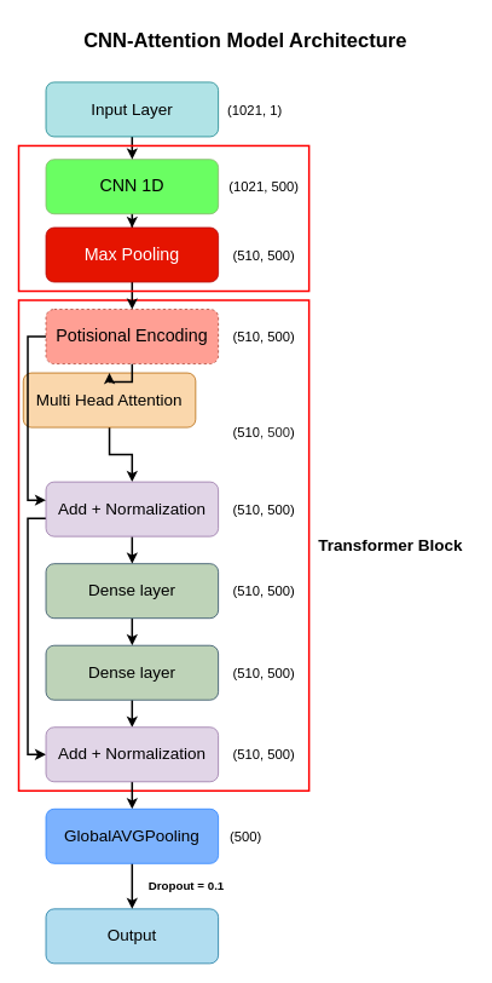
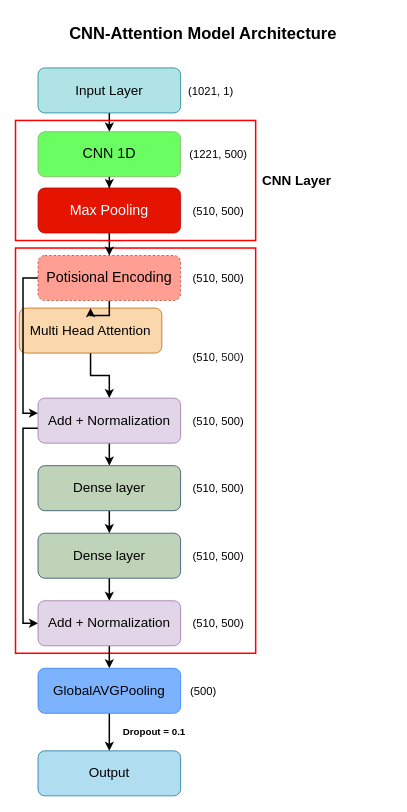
- <mxCell id="16" value="&lt;font style=&quot;font-size: 15px;&quot;&gt;(1021, 500)&lt;/font&gt;" style="text;html=1;align=center;verticalAlign=middle;resizable=0;points=[];autosize=1;strokeColor=none;fillColor=none;strokeWidth=4;" vertex="1" parent="3"><mxGeometry x="220" y="100" width="100" height="30" as="geometry" /></mxCell>
+ <mxCell id="16" value="&lt;font style=&quot;font-size: 15px;&quot;&gt;(1221, 500)&lt;/font&gt;" style="text;html=1;align=center;verticalAlign=middle;resizable=0;points=[];autosize=1;strokeColor=none;fillColor=none;strokeWidth=4;" vertex="1" parent="3"><mxGeometry x="220" y="100" width="100" height="30" as="geometry" /></mxCell>
+ <mxCell id="25" value="&lt;font style=&quot;font-size: 18px;&quot;&gt;&lt;b&gt;CNN Layer&lt;/b&gt;&lt;/font&gt;" style="text;html=1;align=center;verticalAlign=middle;whiteSpace=wrap;rounded=0;" vertex="1" parent="3"><mxGeometry x="320" y="135" width="110" height="30" as="geometry" /></mxCell>
- <mxCell id="24" value="&lt;font style=&quot;font-size: 18px;&quot;&gt;&lt;b&gt;Transformer Block&lt;/b&gt;&lt;/font&gt;" style="text;html=1;align=center;verticalAlign=middle;whiteSpace=wrap;rounded=0;" vertex="1" parent="3"><mxGeometry x="320" y="495" width="180" height="30" as="geometry" /></mxCell>
